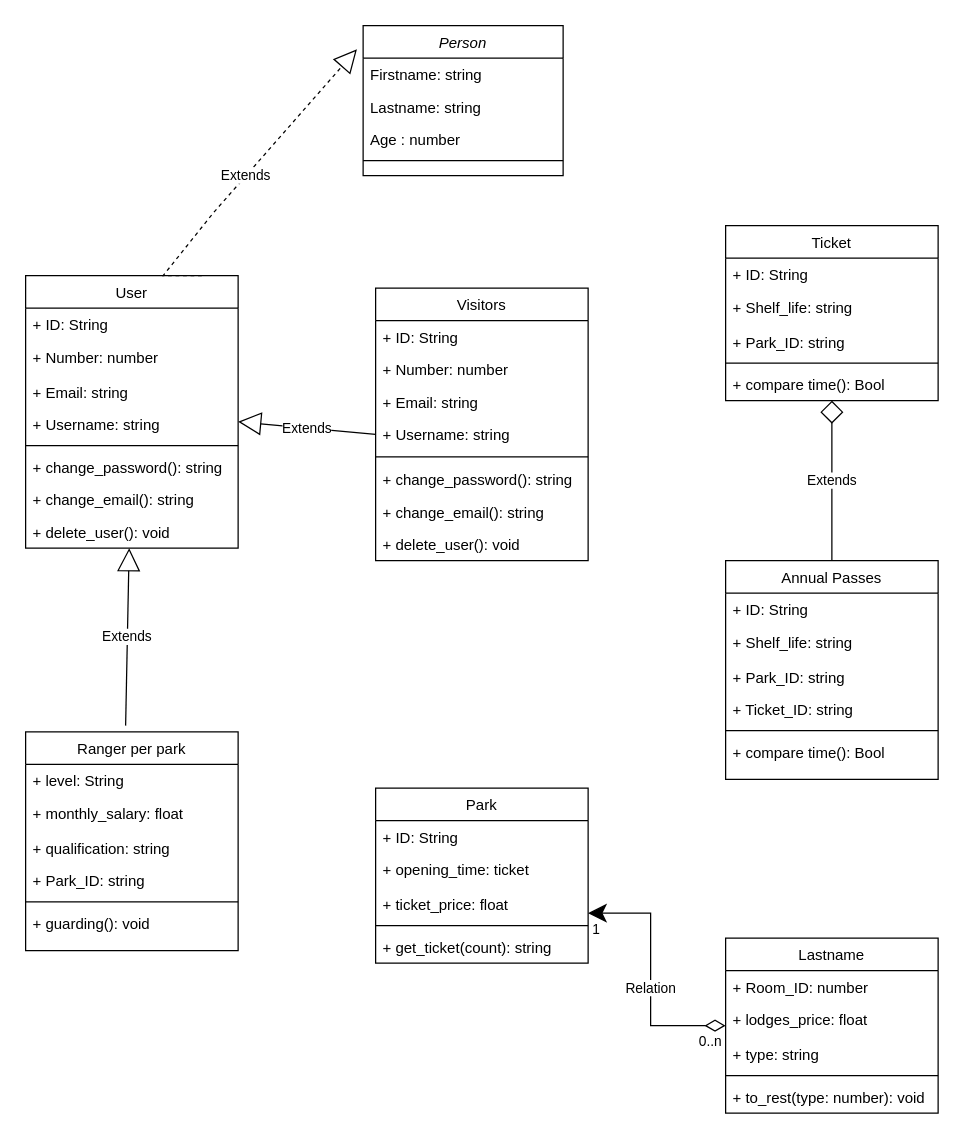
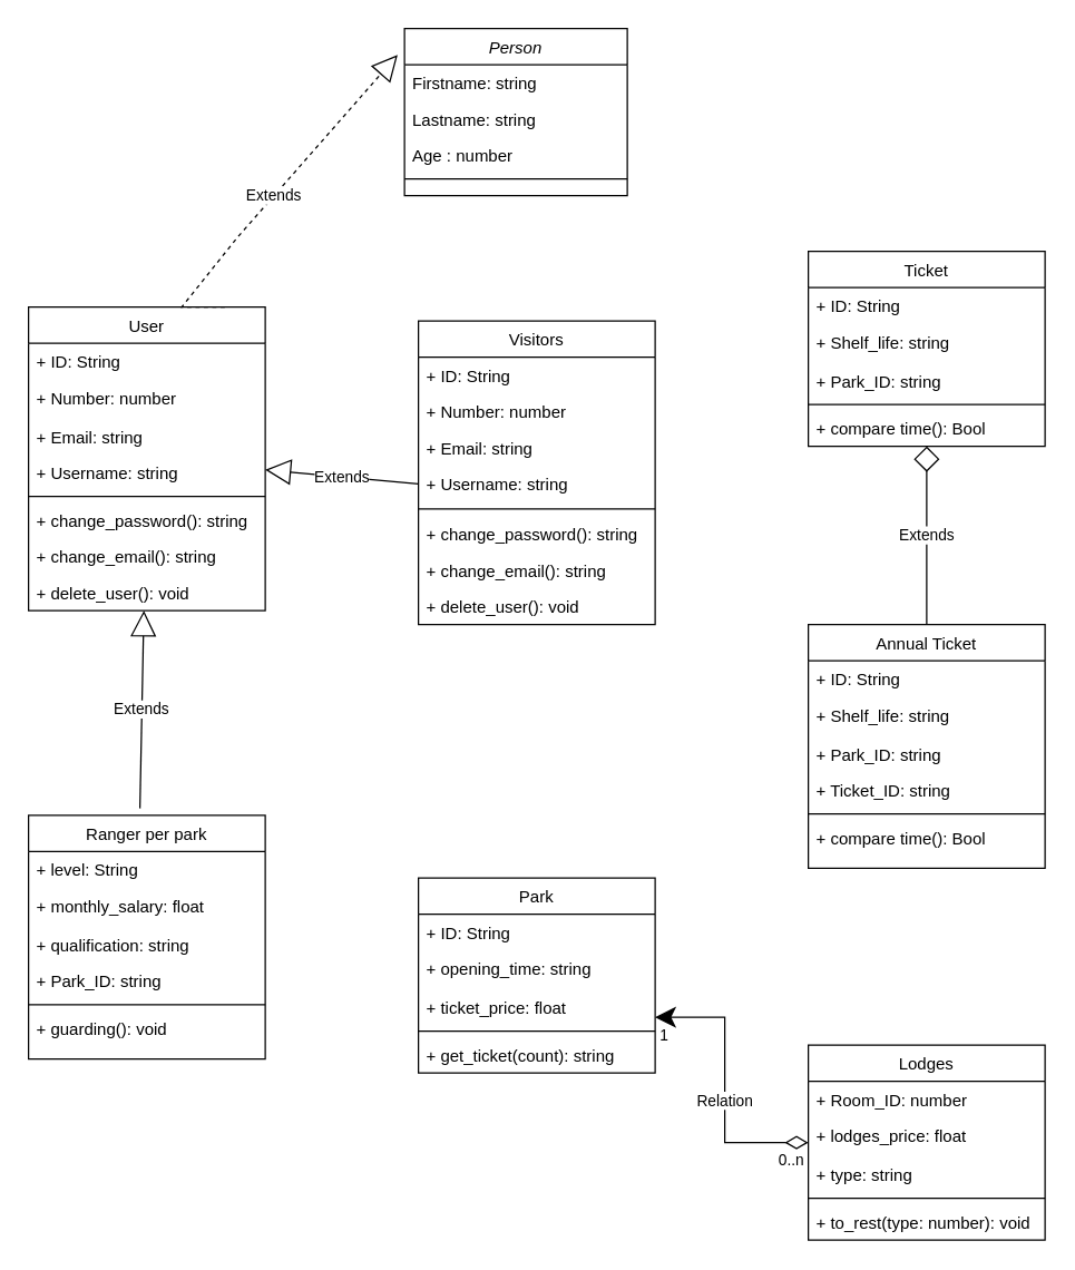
- <mxCell id="52" value="Annual Passes" style="swimlane;fontStyle=0;align=center;verticalAlign=top;childLayout=stackLayout;horizontal=1;startSize=26;horizontalStack=0;resizeParent=1;resizeLast=0;collapsible=1;marginBottom=0;rounded=0;shadow=0;strokeWidth=1;" vertex="1" parent="1"><mxGeometry x="580" y="448" width="170" height="175" as="geometry"><mxRectangle x="130" y="380" width="160" height="26" as="alternateBounds" /></mxGeometry></mxCell>
+ <mxCell id="52" value="Annual Ticket" style="swimlane;fontStyle=0;align=center;verticalAlign=top;childLayout=stackLayout;horizontal=1;startSize=26;horizontalStack=0;resizeParent=1;resizeLast=0;collapsible=1;marginBottom=0;rounded=0;shadow=0;strokeWidth=1;" vertex="1" parent="1"><mxGeometry x="580" y="448" width="170" height="175" as="geometry"><mxRectangle x="130" y="380" width="160" height="26" as="alternateBounds" /></mxGeometry></mxCell>
- <mxCell id="36" value="+ opening_time: ticket" style="text;align=left;verticalAlign=top;spacingLeft=4;spacingRight=4;overflow=hidden;rotatable=0;points=[[0,0.5],[1,0.5]];portConstraint=eastwest;rounded=0;shadow=0;html=0;" vertex="1" parent="34"><mxGeometry y="52" width="170" height="28" as="geometry" /></mxCell>
+ <mxCell id="36" value="+ opening_time: string" style="text;align=left;verticalAlign=top;spacingLeft=4;spacingRight=4;overflow=hidden;rotatable=0;points=[[0,0.5],[1,0.5]];portConstraint=eastwest;rounded=0;shadow=0;html=0;" vertex="1" parent="34"><mxGeometry y="52" width="170" height="28" as="geometry" /></mxCell>
- <mxCell id="40" value="Lastname" style="swimlane;fontStyle=0;align=center;verticalAlign=top;childLayout=stackLayout;horizontal=1;startSize=26;horizontalStack=0;resizeParent=1;resizeLast=0;collapsible=1;marginBottom=0;rounded=0;shadow=0;strokeWidth=1;" vertex="1" parent="1"><mxGeometry x="580" y="750" width="170" height="140" as="geometry"><mxRectangle x="130" y="380" width="160" height="26" as="alternateBounds" /></mxGeometry></mxCell>
+ <mxCell id="40" value="Lodges" style="swimlane;fontStyle=0;align=center;verticalAlign=top;childLayout=stackLayout;horizontal=1;startSize=26;horizontalStack=0;resizeParent=1;resizeLast=0;collapsible=1;marginBottom=0;rounded=0;shadow=0;strokeWidth=1;" vertex="1" parent="1"><mxGeometry x="580" y="750" width="170" height="140" as="geometry"><mxRectangle x="130" y="380" width="160" height="26" as="alternateBounds" /></mxGeometry></mxCell>
